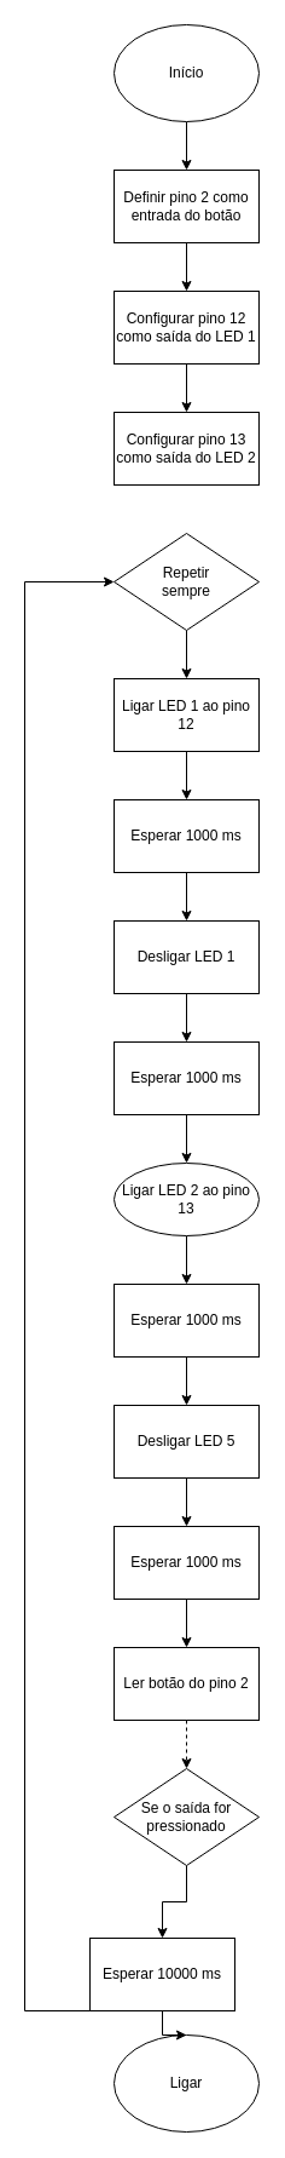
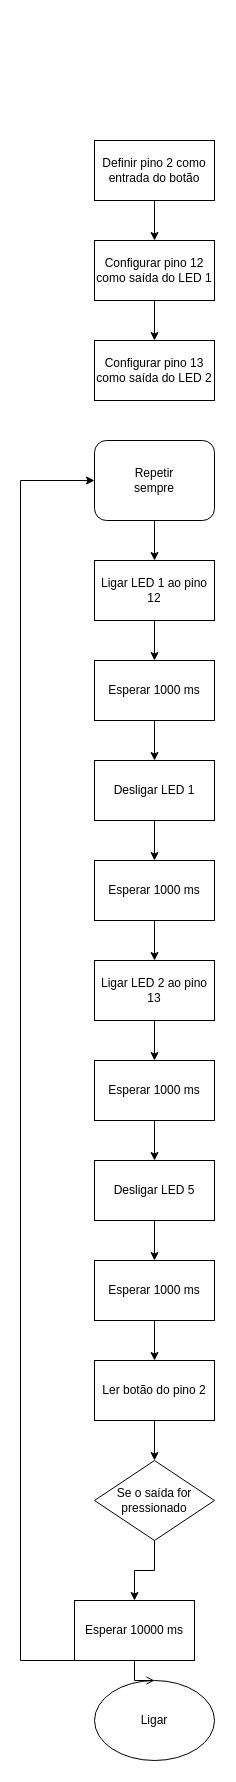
- <mxCell id="3" value="Início" style="ellipse;whiteSpace=wrap;html=1;" parent="1" vertex="1"><mxGeometry x="94" y="20" width="120" height="80" as="geometry" /></mxCell>
- <mxCell id="2" style="edgeStyle=orthogonalEdgeStyle;rounded=0;orthogonalLoop=1;jettySize=auto;html=1;entryX=0.5;entryY=0;entryDx=0;entryDy=0;" parent="1" source="3" target="5" edge="1"><mxGeometry relative="1" as="geometry" /></mxCell>
- <mxCell id="10" value="Repetir&lt;div&gt;sempre&lt;/div&gt;" style="rhombus;whiteSpace=wrap;html=1;" parent="1" vertex="1"><mxGeometry x="94" y="440" width="120" height="80" as="geometry" /></mxCell>
+ <mxCell id="10" value="Repetir&lt;div&gt;sempre&lt;/div&gt;" style="whiteSpace=wrap;html=1;rounded=1;" parent="1" vertex="1"><mxGeometry x="94" y="440" width="120" height="80" as="geometry" /></mxCell>
- <mxCell id="20" value="Ligar LED 2 ao pino 13" style="ellipse;whiteSpace=wrap;html=1;" parent="1" vertex="1"><mxGeometry x="94" y="960" width="120" height="60" as="geometry" /></mxCell>
+ <mxCell id="20" value="Ligar LED 2 ao pino 13" style="rounded=0;whiteSpace=wrap;html=1;" parent="1" vertex="1"><mxGeometry x="94" y="960" width="120" height="60" as="geometry" /></mxCell>
- <mxCell id="29" style="edgeStyle=orthogonalEdgeStyle;rounded=0;orthogonalLoop=1;jettySize=auto;html=1;entryX=0.5;entryY=0;entryDx=0;entryDy=0;dashed=1;" edge="1" parent="1" source="30" target="32"><mxGeometry relative="1" as="geometry" /></mxCell>
+ <mxCell id="29" style="edgeStyle=orthogonalEdgeStyle;rounded=0;orthogonalLoop=1;jettySize=auto;html=1;entryX=0.5;entryY=0;entryDx=0;entryDy=0;" edge="1" parent="1" source="30" target="32"><mxGeometry relative="1" as="geometry" /></mxCell>
- <mxCell id="33" style="edgeStyle=orthogonalEdgeStyle;rounded=0;orthogonalLoop=1;jettySize=auto;html=1;entryX=0.5;entryY=0;entryDx=0;entryDy=0;" edge="1" parent="1" source="34" target="24"><mxGeometry relative="1" as="geometry" /></mxCell>
+ <mxCell id="33" style="edgeStyle=orthogonalEdgeStyle;rounded=0;orthogonalLoop=1;jettySize=auto;html=1;entryX=0.5;entryY=0;entryDx=0;entryDy=0;endArrow=open;" edge="1" parent="1" source="34" target="24"><mxGeometry relative="1" as="geometry" /></mxCell>
